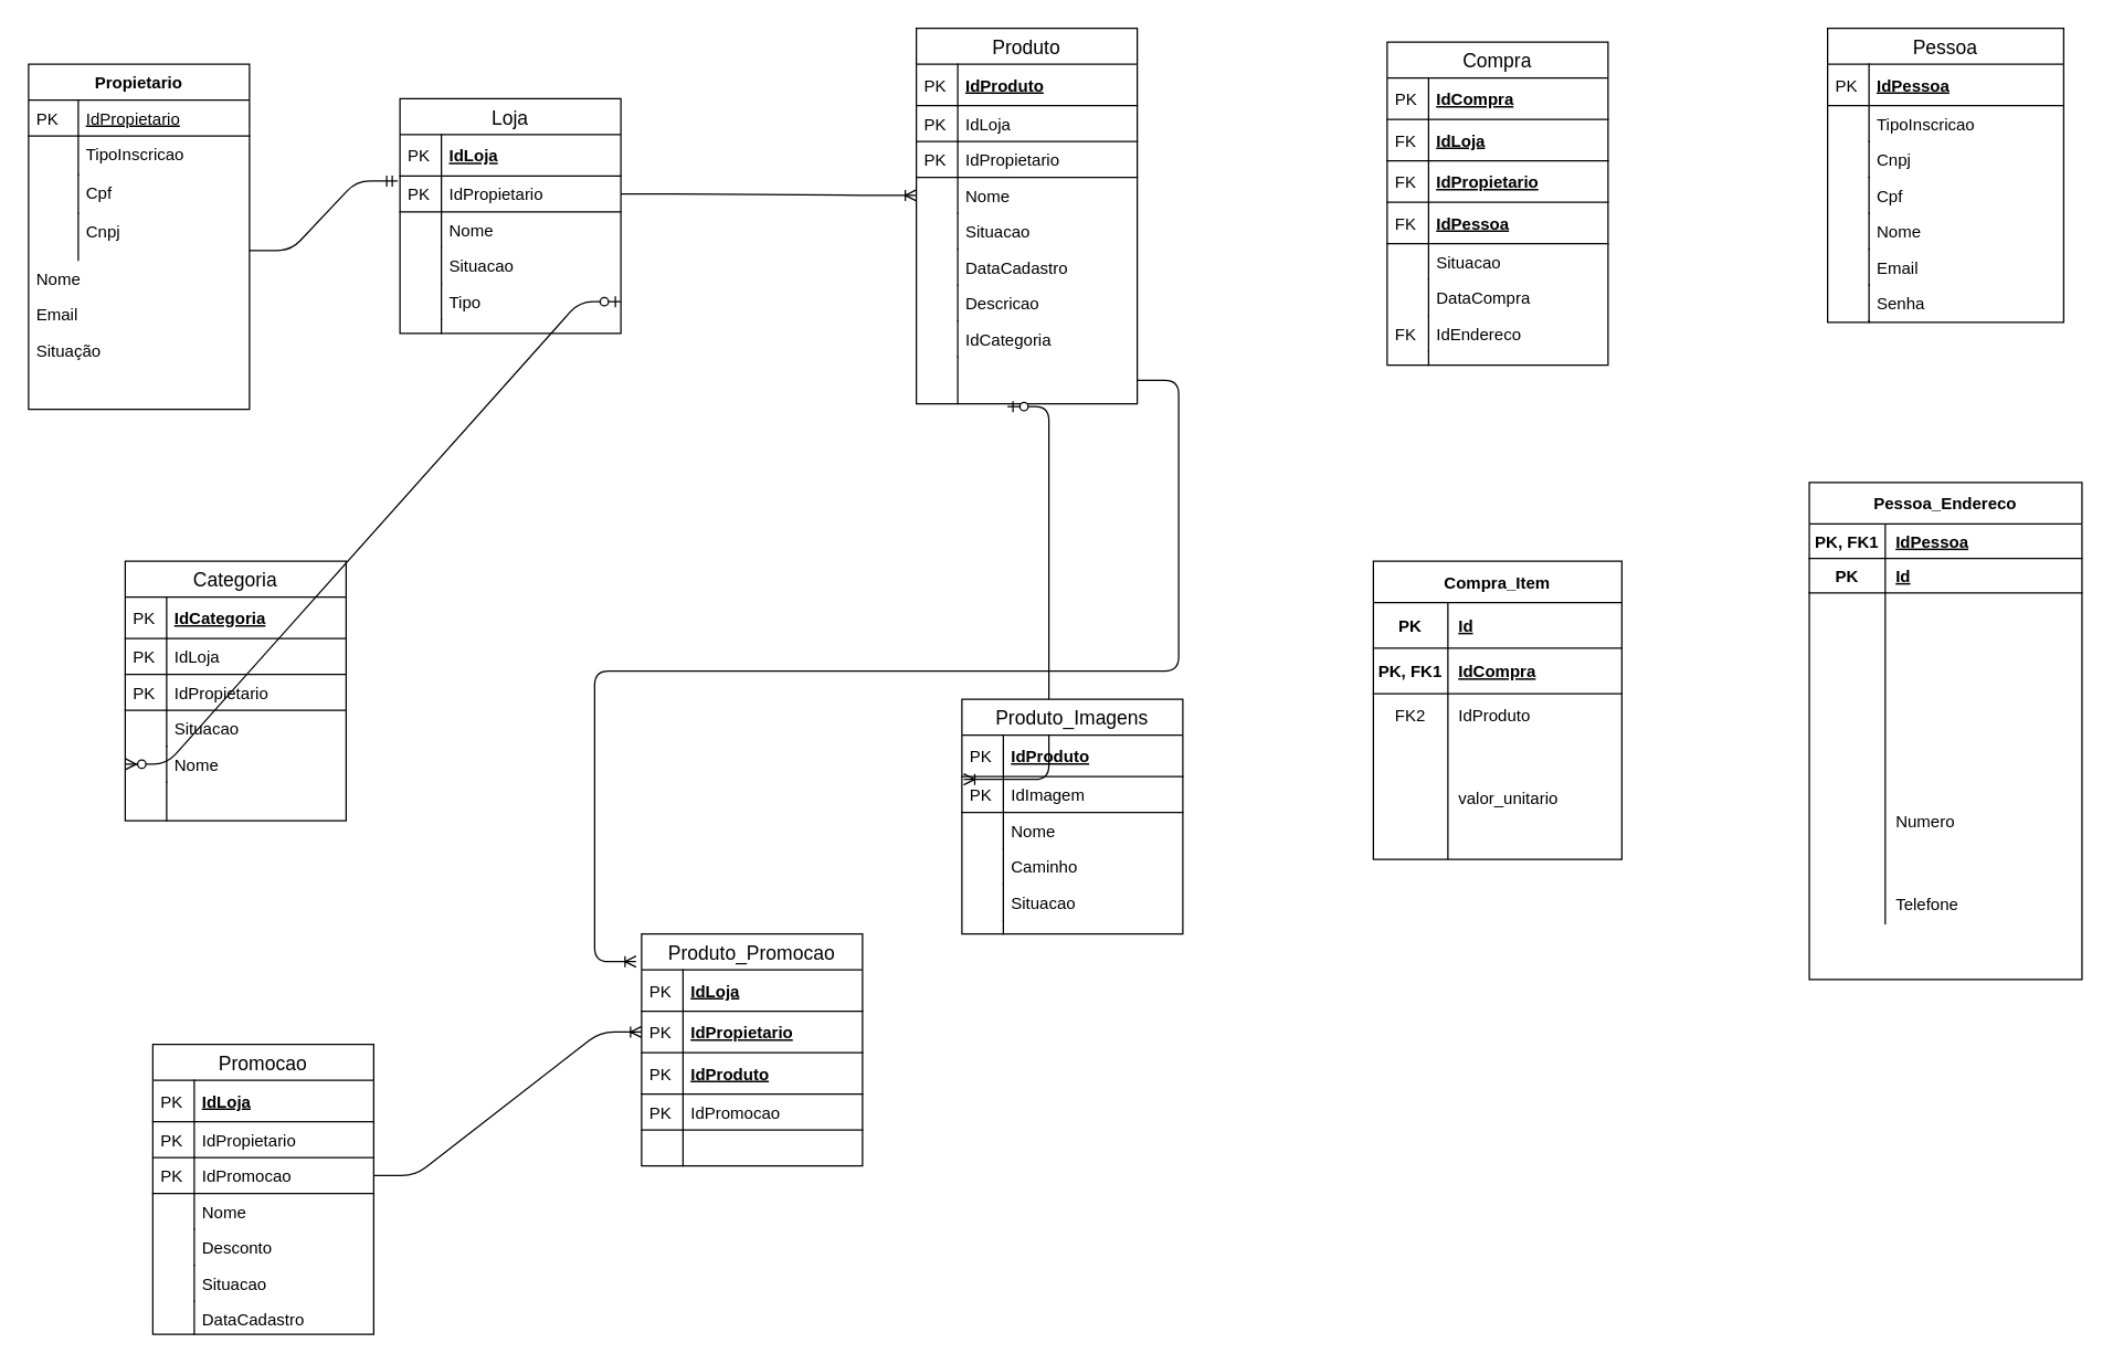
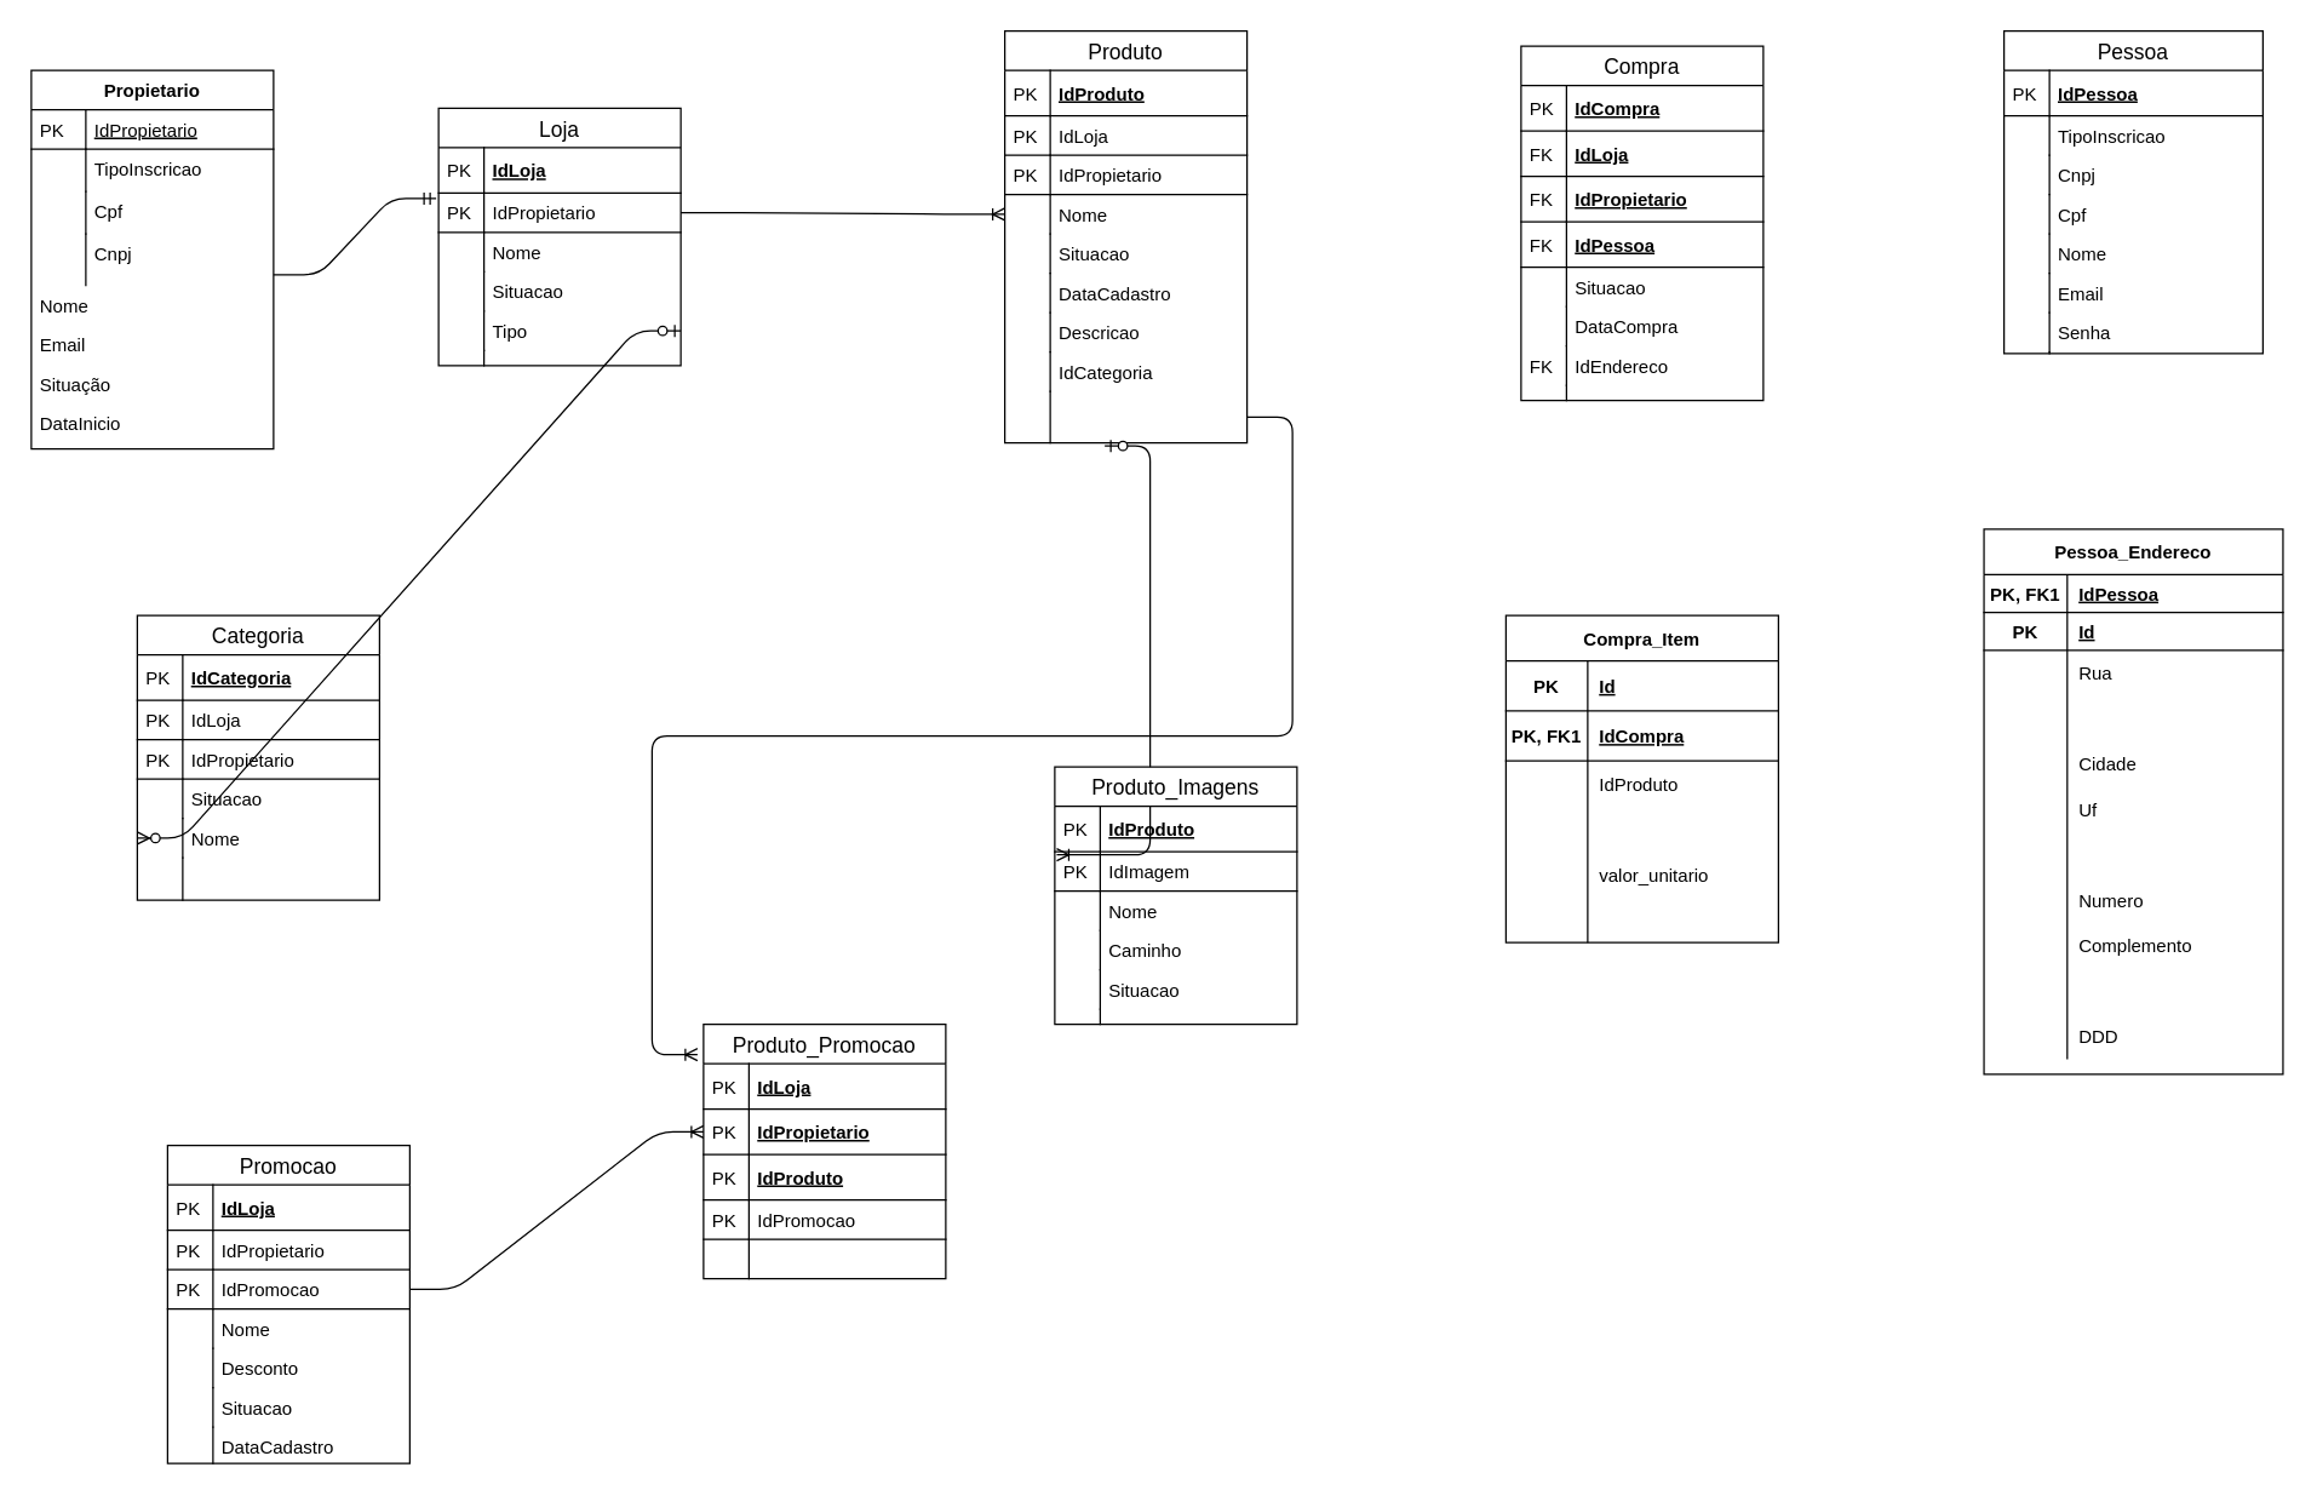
+ <mxCell id="93" value="DataInicio" style="text;strokeColor=none;fillColor=none;spacingLeft=4;spacingRight=4;overflow=hidden;rotatable=0;points=[[0,0.5],[1,0.5]];portConstraint=eastwest;fontSize=12;" parent="1" vertex="1"><mxGeometry x="20" y="266" width="160" height="26" as="geometry" /></mxCell>
+ <mxCell id="107" value="Rua" style="shape=partialRectangle;connectable=0;fillColor=none;top=0;left=0;bottom=0;right=0;align=left;spacingLeft=6;overflow=hidden;" parent="105" vertex="1"><mxGeometry x="55" width="142.5" height="30" as="geometry" /></mxCell>
+ <mxCell id="112" value="Cidade" style="shape=partialRectangle;connectable=0;fillColor=none;top=0;left=0;bottom=0;right=0;align=left;spacingLeft=6;overflow=hidden;" parent="110" vertex="1"><mxGeometry x="55" width="142.5" height="30" as="geometry" /></mxCell>
- <mxCell id="179" value="FK2" style="shape=partialRectangle;connectable=0;fillColor=none;top=0;left=0;bottom=0;right=0;editable=1;overflow=hidden;" vertex="1" parent="178"><mxGeometry width="54" height="30" as="geometry" /></mxCell>
+ <mxCell id="115" value="Uf" style="shape=partialRectangle;connectable=0;fillColor=none;top=0;left=0;bottom=0;right=0;align=left;spacingLeft=6;overflow=hidden;" parent="113" vertex="1"><mxGeometry x="55" width="142.5" height="30" as="geometry" /></mxCell>
+ <mxCell id="123" value="Complemento" style="shape=partialRectangle;connectable=0;fillColor=none;top=0;left=0;bottom=0;right=0;align=left;spacingLeft=6;overflow=hidden;" parent="121" vertex="1"><mxGeometry x="55" width="142.5" height="30" as="geometry" /></mxCell>
- <mxCell id="126" value="Telefone" style="shape=partialRectangle;connectable=0;fillColor=none;top=0;left=0;bottom=0;right=0;align=left;spacingLeft=6;overflow=hidden;" parent="124" vertex="1"><mxGeometry x="55" width="142.5" height="30" as="geometry" /></mxCell>
+ <mxCell id="129" value="DDD" style="shape=partialRectangle;connectable=0;fillColor=none;top=0;left=0;bottom=0;right=0;align=left;spacingLeft=6;overflow=hidden;" parent="127" vertex="1"><mxGeometry x="55" width="142.5" height="30" as="geometry" /></mxCell>
